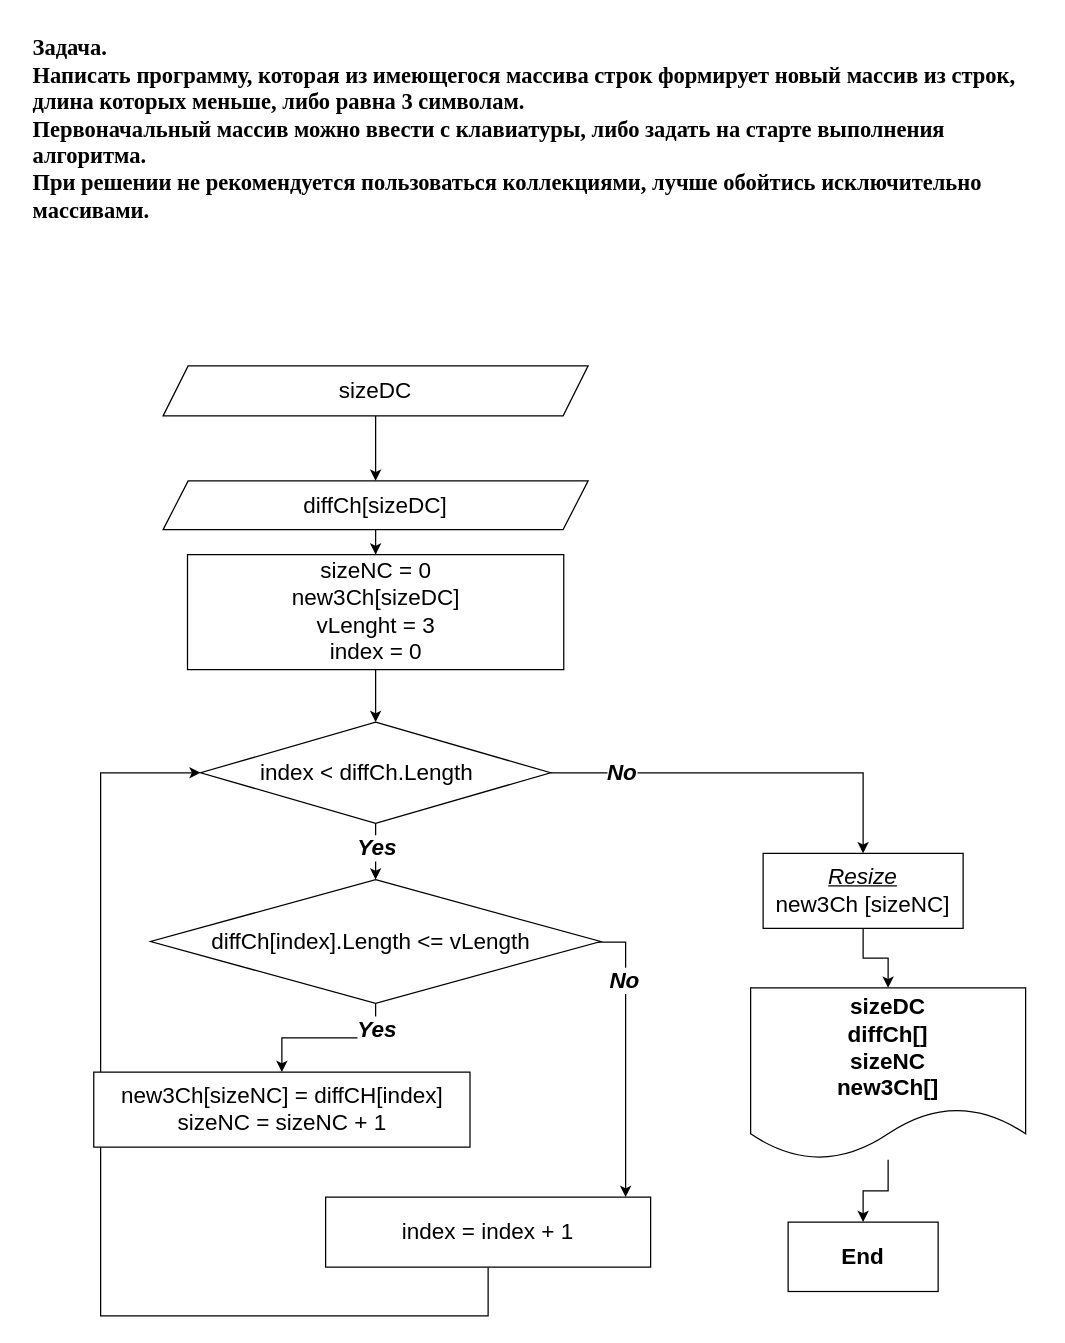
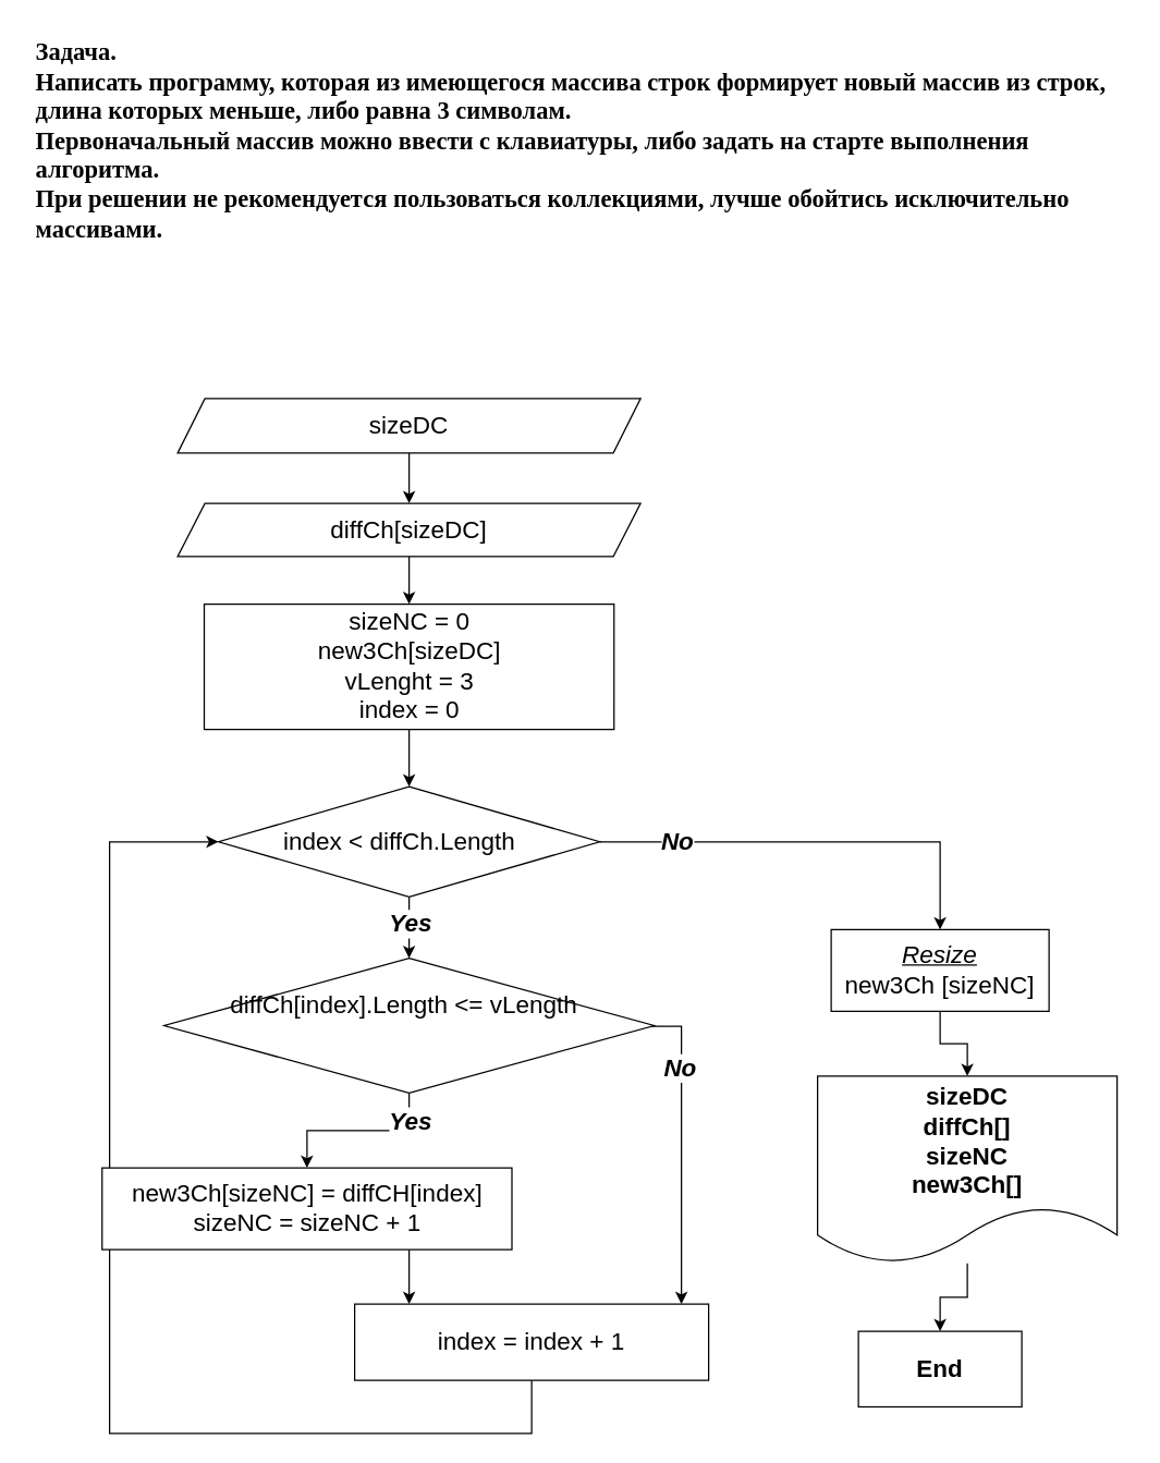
- <mxCell id="14" value="&lt;font style=&quot;font-size: 18px;&quot;&gt;diffCh[sizeDC]&lt;/font&gt;" style="shape=parallelogram;perimeter=parallelogramPerimeter;whiteSpace=wrap;html=1;fixedSize=1;" vertex="1" parent="1"><mxGeometry x="130" y="384" width="340" height="39" as="geometry" /></mxCell>
+ <mxCell id="14" value="&lt;font style=&quot;font-size: 18px;&quot;&gt;diffCh[sizeDC]&lt;/font&gt;" style="shape=parallelogram;perimeter=parallelogramPerimeter;whiteSpace=wrap;html=1;fixedSize=1;" vertex="1" parent="1"><mxGeometry x="130" y="369" width="340" height="39" as="geometry" /></mxCell>
- <mxCell id="28" value="&lt;font style=&quot;font-size: 18px;&quot;&gt;diffCh[index].Length &amp;lt;= vLength&lt;/font&gt;" style="text;whiteSpace=wrap;html=1;" vertex="1" parent="1"><mxGeometry x="167" y="736.25" width="260" height="30" as="geometry" /></mxCell>
+ <mxCell id="28" value="&lt;font style=&quot;font-size: 18px;&quot;&gt;diffCh[index].Length &amp;lt;= vLength&lt;/font&gt;" style="text;whiteSpace=wrap;html=1;" vertex="1" parent="1"><mxGeometry x="167" y="721.25" width="260" height="30" as="geometry" /></mxCell>
+ <mxCell id="29" value="" style="edgeStyle=orthogonalEdgeStyle;rounded=0;orthogonalLoop=1;jettySize=auto;html=1;" edge="1" parent="1" source="30" target="4"><mxGeometry relative="1" as="geometry"><Array as="points"><mxPoint x="300" y="952" /><mxPoint x="300" y="952" /></Array></mxGeometry></mxCell>
